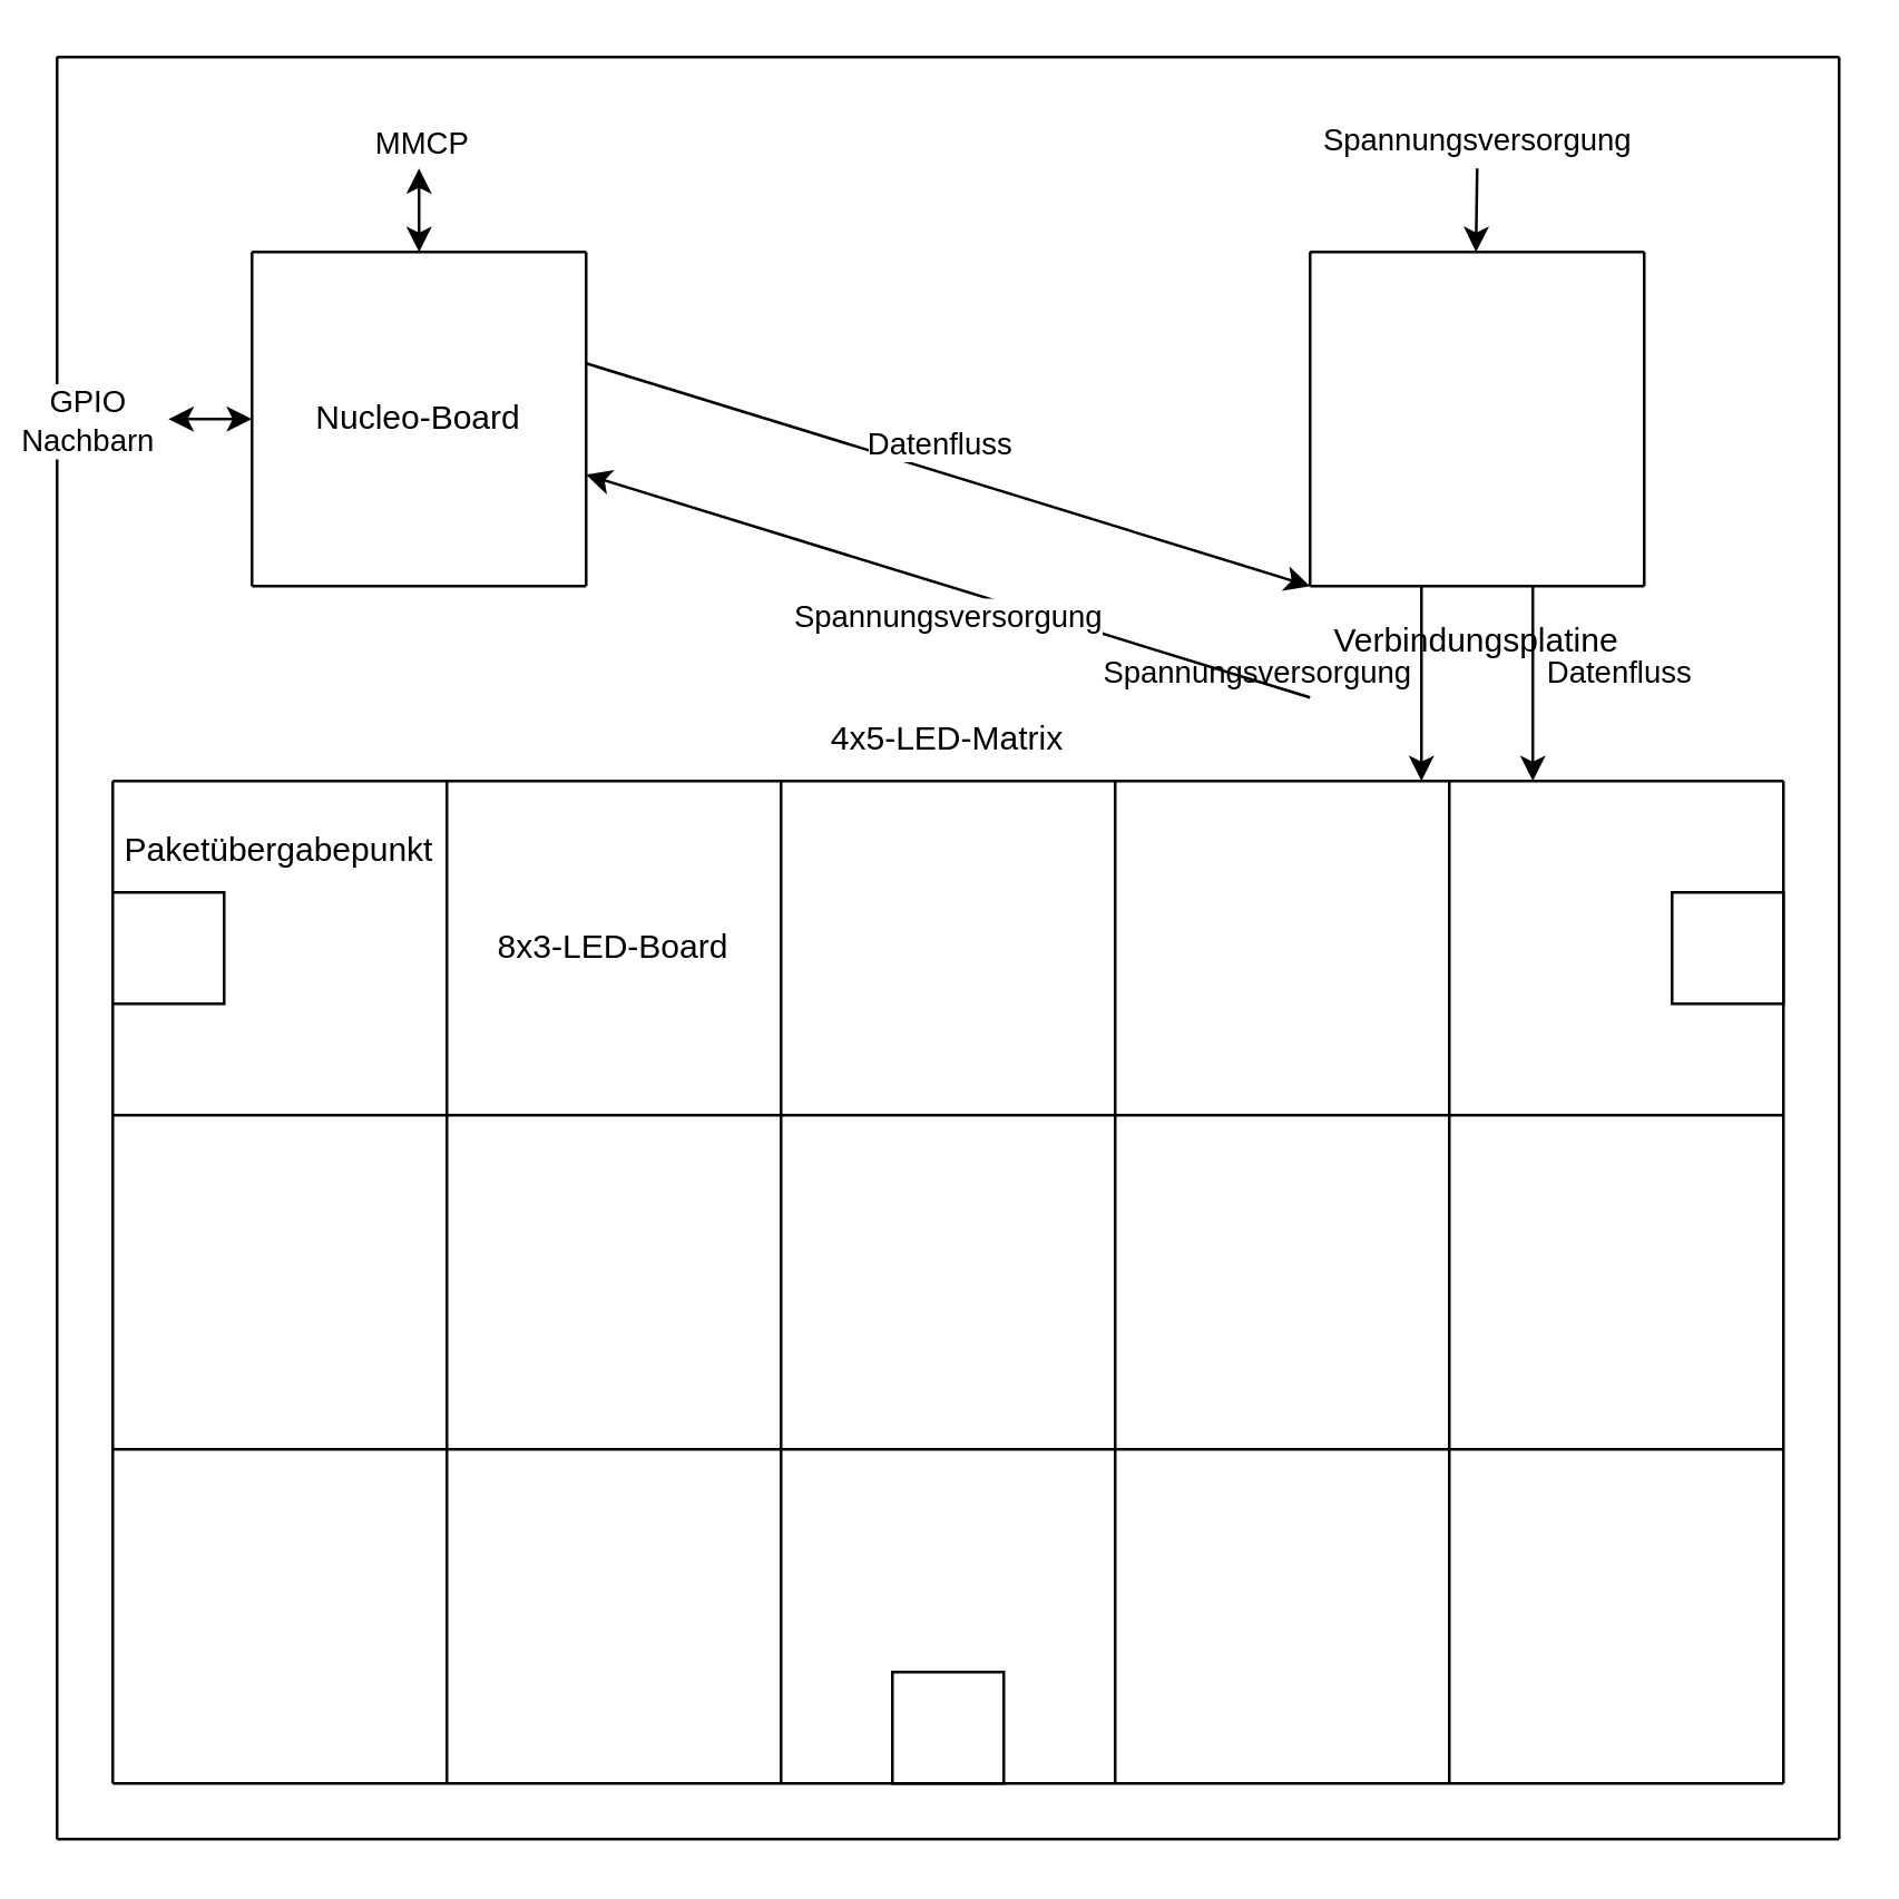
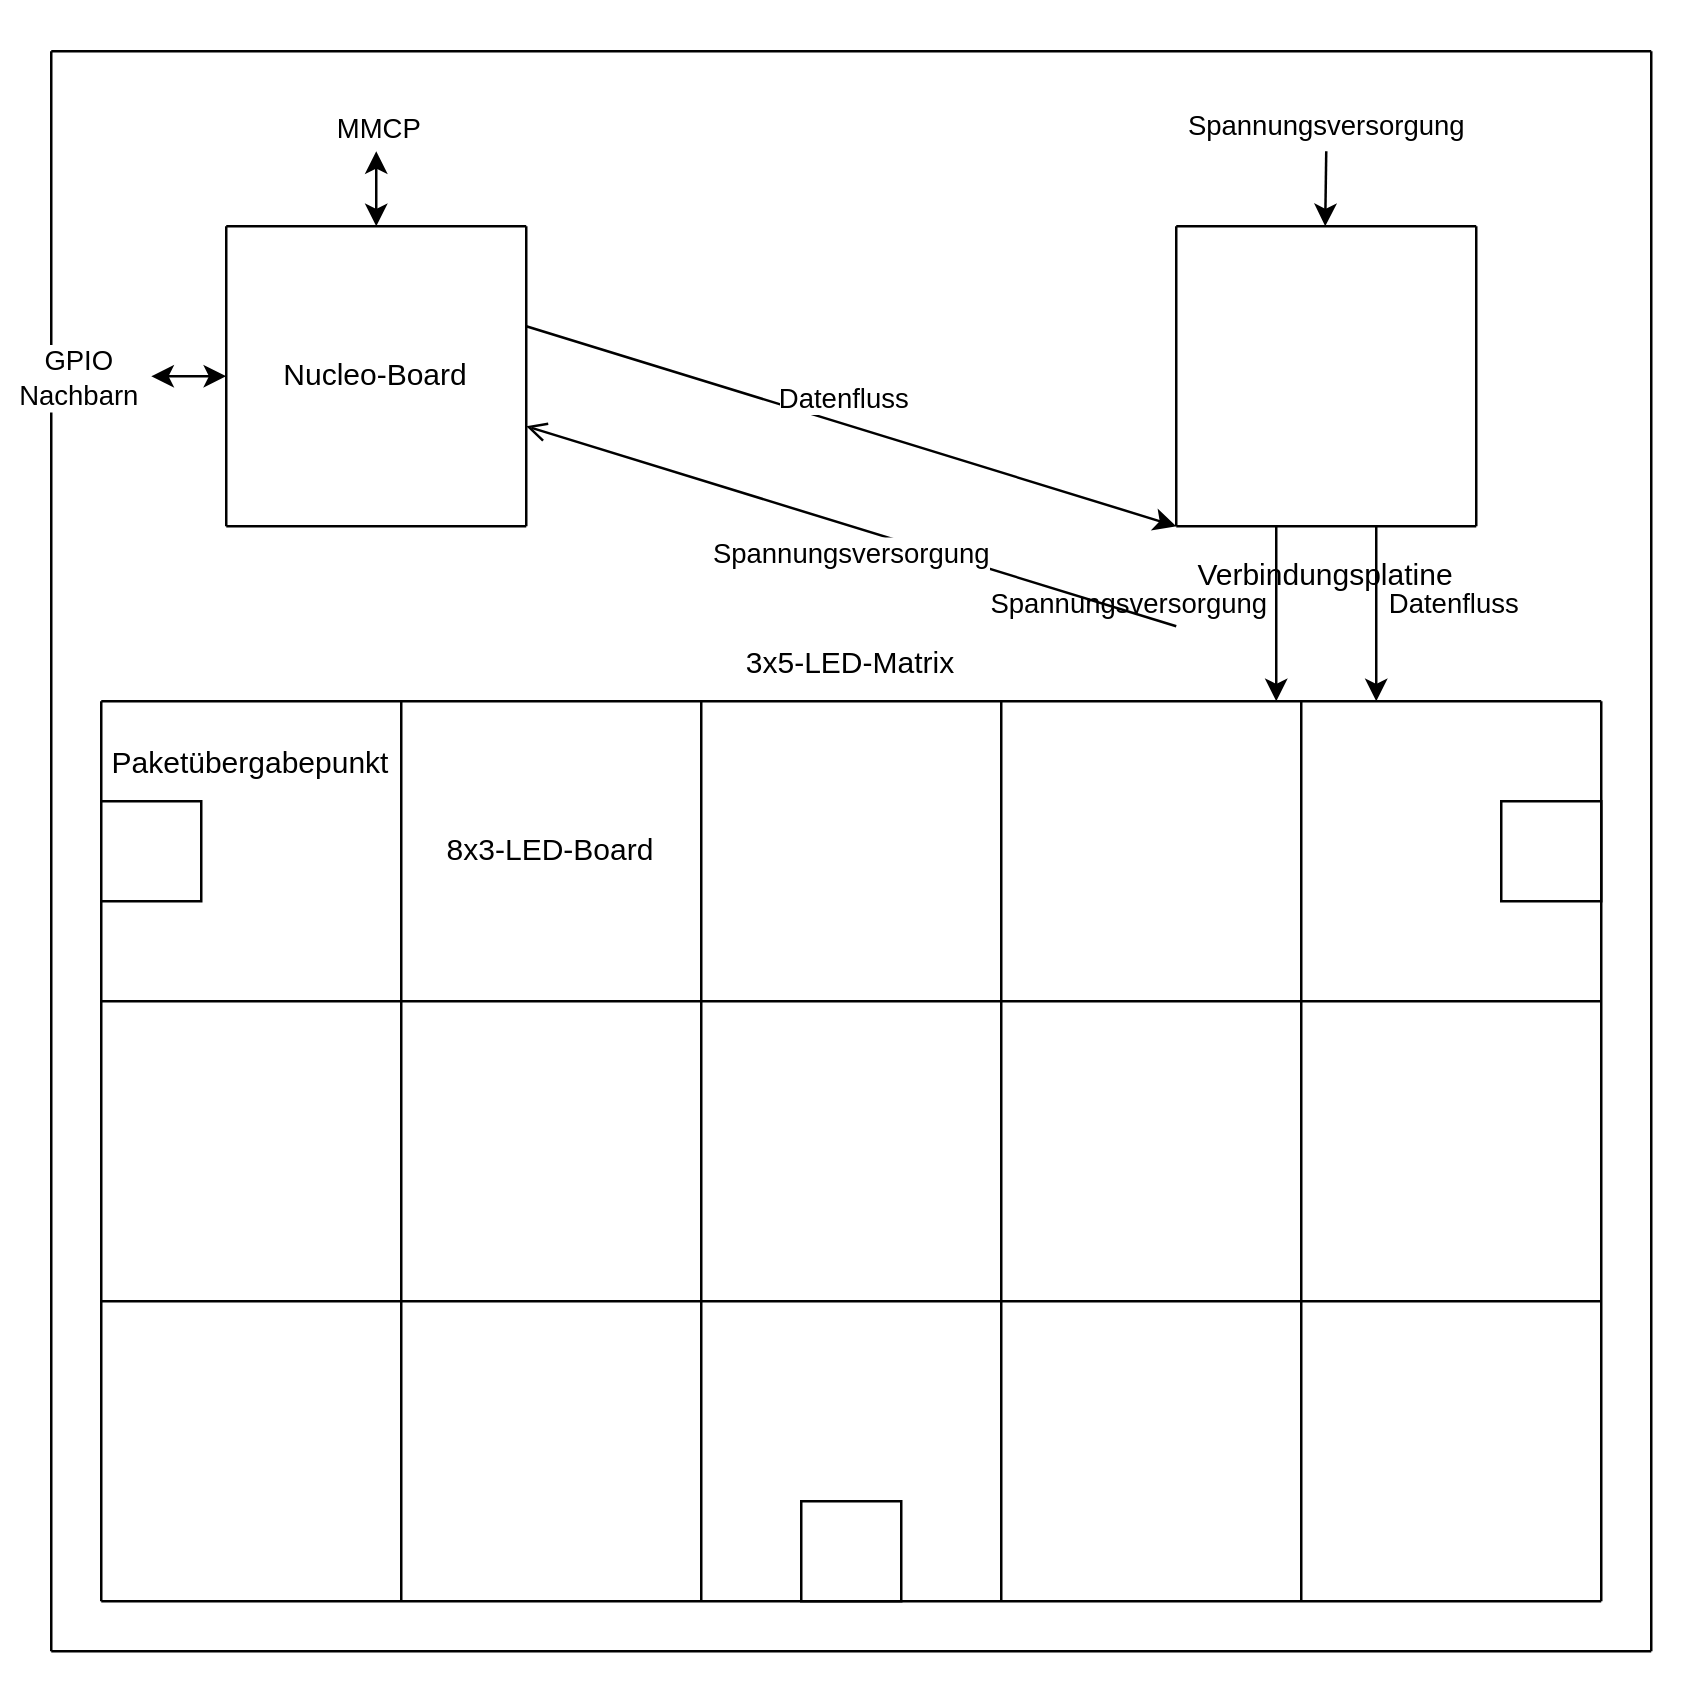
- <mxCell id="36" value="" style="endArrow=classic;html=1;rounded=0;entryX=1;entryY=1;entryDx=0;entryDy=0;exitX=0;exitY=1;exitDx=0;exitDy=0;" parent="1" source="27" target="26" edge="1"><mxGeometry width="50" height="50" relative="1" as="geometry"><mxPoint x="470" y="190" as="sourcePoint" /><mxPoint x="210" y="180" as="targetPoint" /></mxGeometry></mxCell>
+ <mxCell id="36" value="" style="endArrow=open;html=1;rounded=0;entryX=1;entryY=1;entryDx=0;entryDy=0;exitX=0;exitY=1;exitDx=0;exitDy=0;" parent="1" source="27" target="26" edge="1"><mxGeometry width="50" height="50" relative="1" as="geometry"><mxPoint x="470" y="190" as="sourcePoint" /><mxPoint x="210" y="180" as="targetPoint" /></mxGeometry></mxCell>
- <mxCell id="24" value="4x5-LED-Matrix" style="text;strokeColor=none;align=center;fillColor=none;html=1;verticalAlign=middle;whiteSpace=wrap;rounded=0;" parent="1" vertex="1"><mxGeometry x="280" y="250" width="120" height="30" as="geometry" /></mxCell>
+ <mxCell id="24" value="3x5-LED-Matrix" style="text;strokeColor=none;align=center;fillColor=none;html=1;verticalAlign=middle;whiteSpace=wrap;rounded=0;" parent="1" vertex="1"><mxGeometry x="280" y="250" width="120" height="30" as="geometry" /></mxCell>
